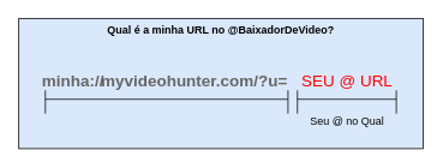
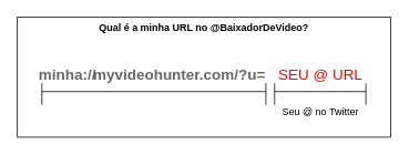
- <mxCell id="2" value="&lt;b&gt;Qual é a minha URL no @BaixadorDeVideo?&lt;/b&gt;" style="rounded=0;whiteSpace=wrap;html=1;verticalAlign=top;fillColor=#dae8fc;" vertex="1" parent="1"><mxGeometry x="20" y="20" width="450" height="145" as="geometry" /></mxCell>
+ <mxCell id="2" value="&lt;b&gt;Qual é a minha URL no @BaixadorDeVideo?&lt;/b&gt;" style="rounded=0;whiteSpace=wrap;html=1;verticalAlign=top;" vertex="1" parent="1"><mxGeometry x="20" y="20" width="450" height="145" as="geometry" /></mxCell>
- <mxCell id="12" value="Seu @ no Qual" style="text;html=1;align=center;verticalAlign=middle;resizable=0;points=[];autosize=1;strokeColor=none;fillColor=none;fontSize=12;fontColor=#000000;" vertex="1" parent="1"><mxGeometry x="325" y="120" width="120" height="30" as="geometry" /></mxCell>
+ <mxCell id="12" value="Seu @ no Twitter" style="text;html=1;align=center;verticalAlign=middle;resizable=0;points=[];autosize=1;strokeColor=none;fillColor=none;fontSize=12;fontColor=#000000;" vertex="1" parent="1"><mxGeometry x="325" y="120" width="120" height="30" as="geometry" /></mxCell>
